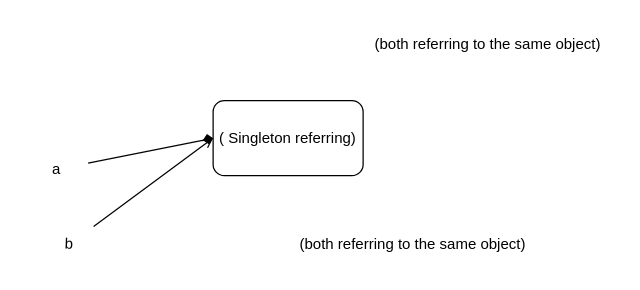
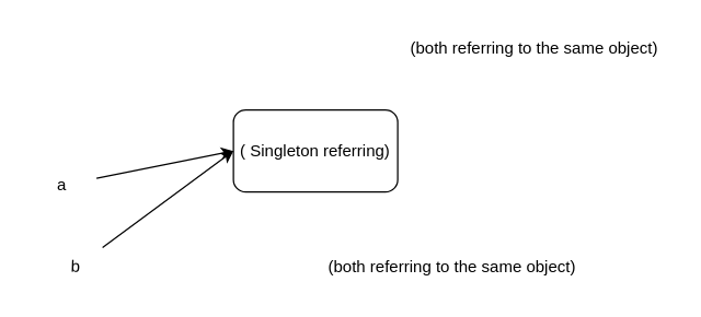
- <mxCell id="3" style="edgeStyle=none;html=1;entryX=0;entryY=0.5;entryDx=0;entryDy=0;endArrow=diamond;" edge="1" parent="1" source="4" target="2"><mxGeometry relative="1" as="geometry" /></mxCell>
+ <mxCell id="3" style="edgeStyle=none;html=1;entryX=0;entryY=0.5;entryDx=0;entryDy=0;" edge="1" parent="1" source="4" target="2"><mxGeometry relative="1" as="geometry" /></mxCell>
- <mxCell id="5" style="edgeStyle=none;html=1;entryX=0;entryY=0.5;entryDx=0;entryDy=0;endArrow=open;" edge="1" parent="1" source="6" target="2"><mxGeometry relative="1" as="geometry" /></mxCell>
+ <mxCell id="5" style="edgeStyle=none;html=1;entryX=0;entryY=0.5;entryDx=0;entryDy=0;" edge="1" parent="1" source="6" target="2"><mxGeometry relative="1" as="geometry" /></mxCell>
